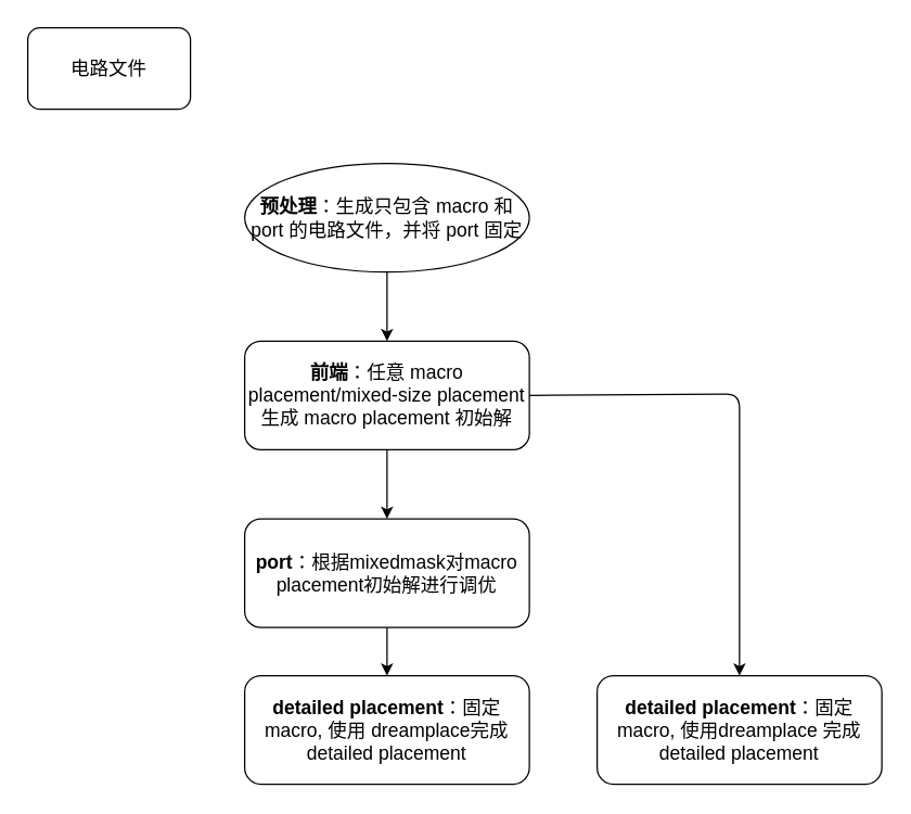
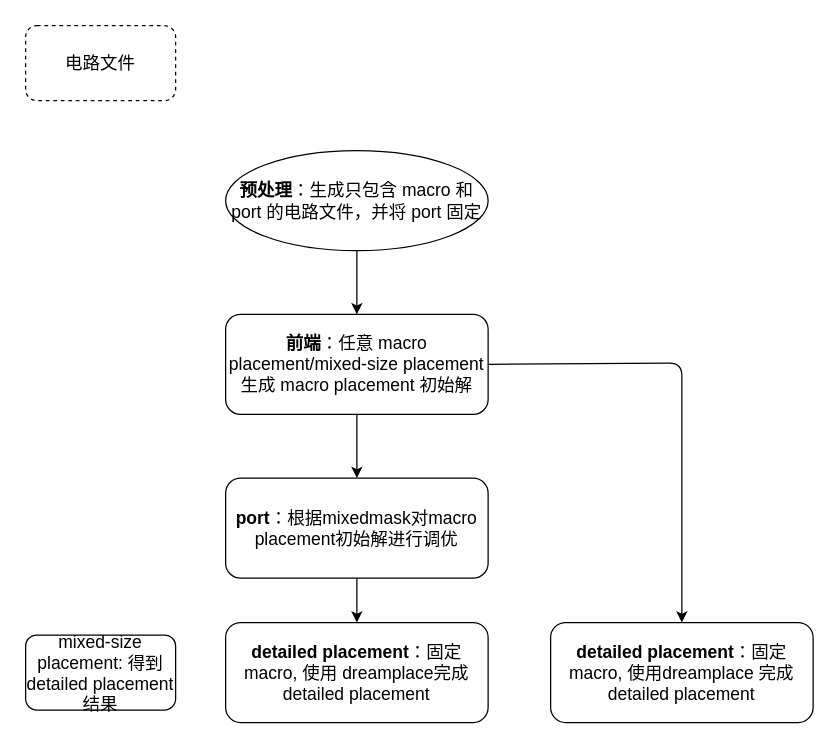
- <mxCell id="11" value="电路文件" style="rounded=1;whiteSpace=wrap;html=1;fontSize=14;" vertex="1" parent="1"><mxGeometry x="20" y="20" width="120" height="60" as="geometry" /></mxCell>
+ <mxCell id="11" value="电路文件" style="rounded=1;whiteSpace=wrap;html=1;fontSize=14;dashed=1;" vertex="1" parent="1"><mxGeometry x="20" y="20" width="120" height="60" as="geometry" /></mxCell>
+ <mxCell id="12" value="mixed-size placement: 得到detailed placement结果" style="whiteSpace=wrap;html=1;fontSize=14;rounded=1;" vertex="1" parent="1"><mxGeometry x="20" y="507.5" width="120" height="60" as="geometry" /></mxCell>
